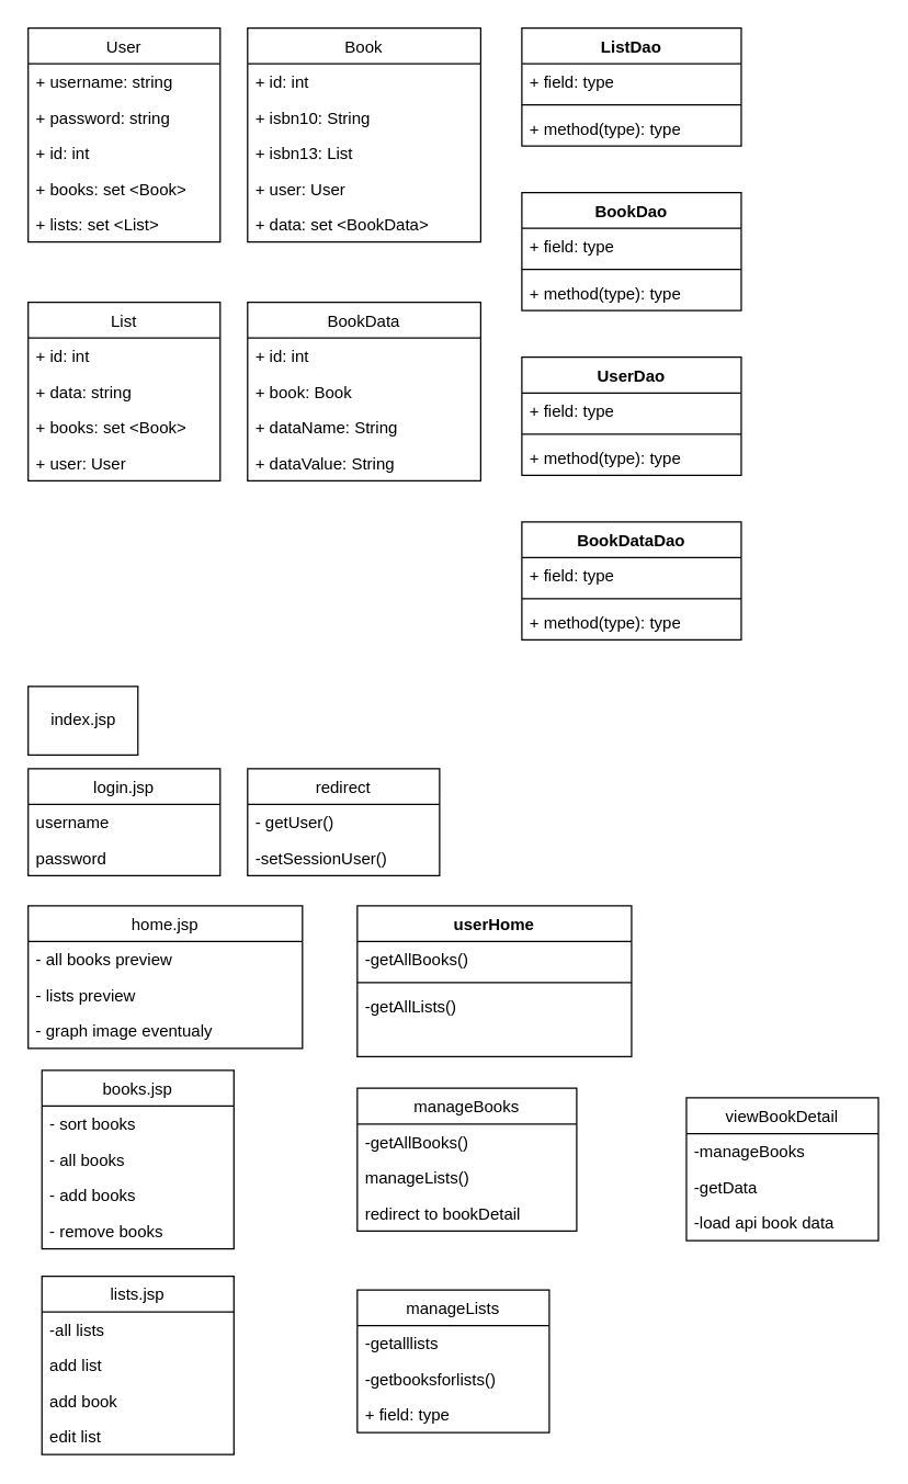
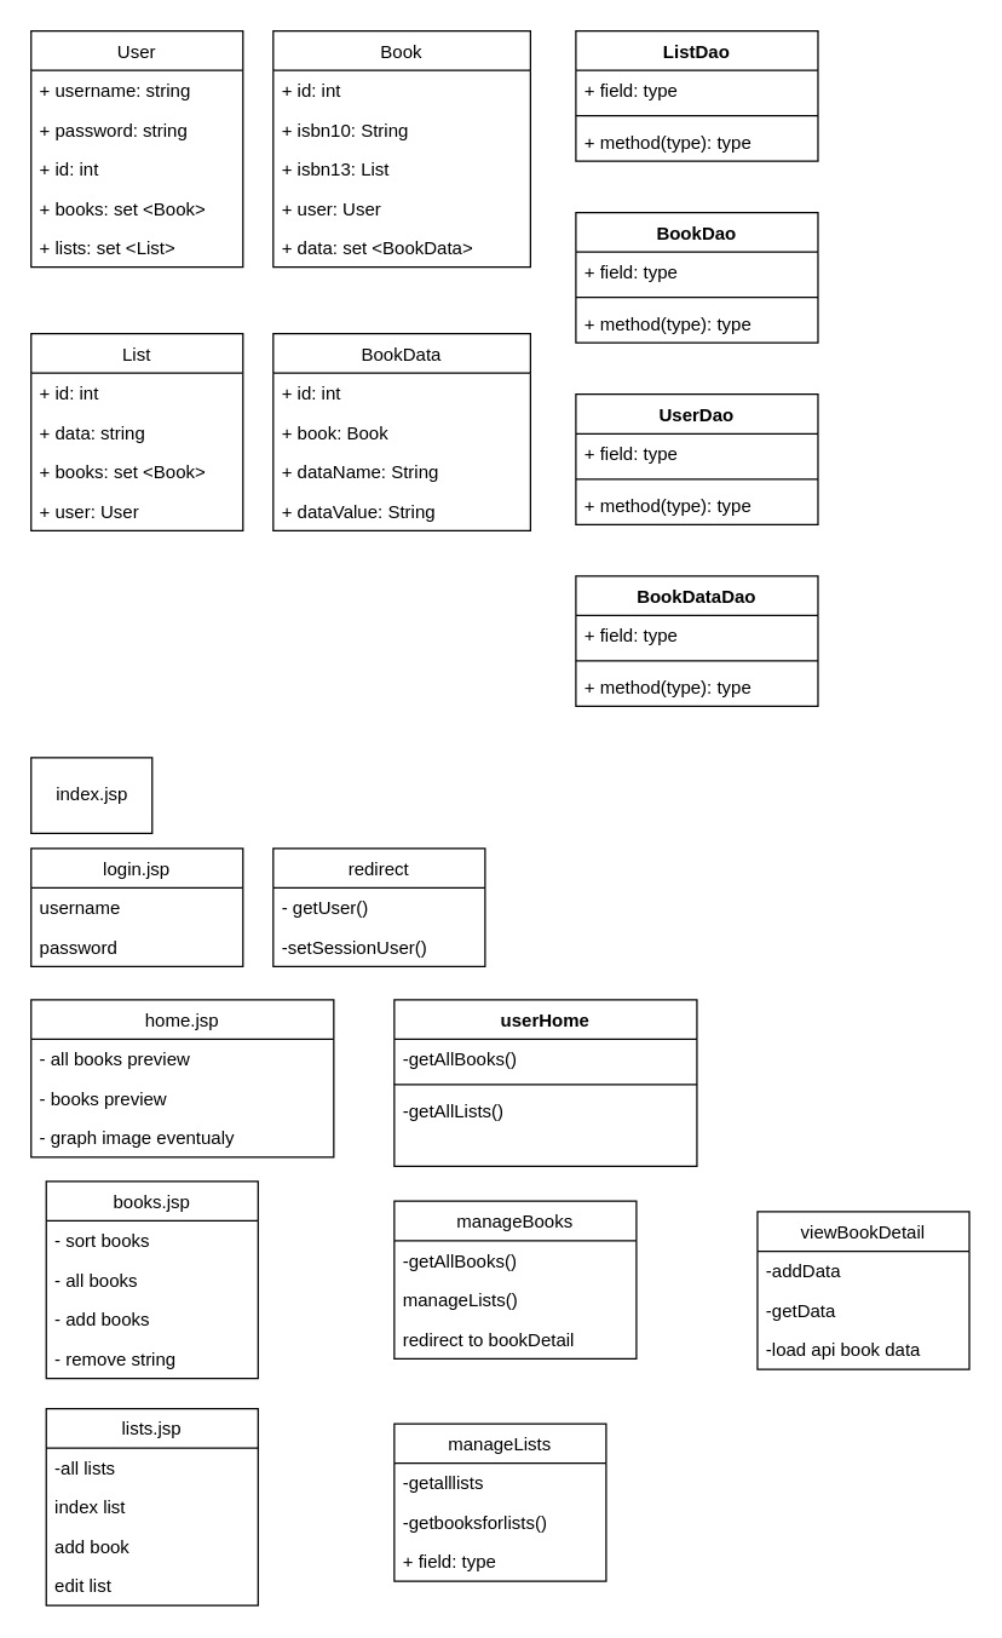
- <mxCell id="43" value="- lists preview" style="text;strokeColor=none;fillColor=none;align=left;verticalAlign=top;spacingLeft=4;spacingRight=4;overflow=hidden;rotatable=0;points=[[0,0.5],[1,0.5]];portConstraint=eastwest;" vertex="1" parent="41"><mxGeometry y="52" width="200" height="26" as="geometry" /></mxCell>
+ <mxCell id="43" value="- books preview" style="text;strokeColor=none;fillColor=none;align=left;verticalAlign=top;spacingLeft=4;spacingRight=4;overflow=hidden;rotatable=0;points=[[0,0.5],[1,0.5]];portConstraint=eastwest;" vertex="1" parent="41"><mxGeometry y="52" width="200" height="26" as="geometry" /></mxCell>
- <mxCell id="74" value="-manageBooks" style="text;strokeColor=none;fillColor=none;align=left;verticalAlign=top;spacingLeft=4;spacingRight=4;overflow=hidden;rotatable=0;points=[[0,0.5],[1,0.5]];portConstraint=eastwest;" vertex="1" parent="73"><mxGeometry y="26" width="140" height="26" as="geometry" /></mxCell>
+ <mxCell id="74" value="-addData" style="text;strokeColor=none;fillColor=none;align=left;verticalAlign=top;spacingLeft=4;spacingRight=4;overflow=hidden;rotatable=0;points=[[0,0.5],[1,0.5]];portConstraint=eastwest;" vertex="1" parent="73"><mxGeometry y="26" width="140" height="26" as="geometry" /></mxCell>
- <mxCell id="59" value="- remove books" style="text;strokeColor=none;fillColor=none;align=left;verticalAlign=top;spacingLeft=4;spacingRight=4;overflow=hidden;rotatable=0;points=[[0,0.5],[1,0.5]];portConstraint=eastwest;" vertex="1" parent="55"><mxGeometry y="104" width="140" height="26" as="geometry" /></mxCell>
+ <mxCell id="59" value="- remove string" style="text;strokeColor=none;fillColor=none;align=left;verticalAlign=top;spacingLeft=4;spacingRight=4;overflow=hidden;rotatable=0;points=[[0,0.5],[1,0.5]];portConstraint=eastwest;" vertex="1" parent="55"><mxGeometry y="104" width="140" height="26" as="geometry" /></mxCell>
- <mxCell id="66" value="add list" style="text;strokeColor=none;fillColor=none;align=left;verticalAlign=top;spacingLeft=4;spacingRight=4;overflow=hidden;rotatable=0;points=[[0,0.5],[1,0.5]];portConstraint=eastwest;" vertex="1" parent="64"><mxGeometry y="52" width="140" height="26" as="geometry" /></mxCell>
+ <mxCell id="66" value="index list" style="text;strokeColor=none;fillColor=none;align=left;verticalAlign=top;spacingLeft=4;spacingRight=4;overflow=hidden;rotatable=0;points=[[0,0.5],[1,0.5]];portConstraint=eastwest;" vertex="1" parent="64"><mxGeometry y="52" width="140" height="26" as="geometry" /></mxCell>
